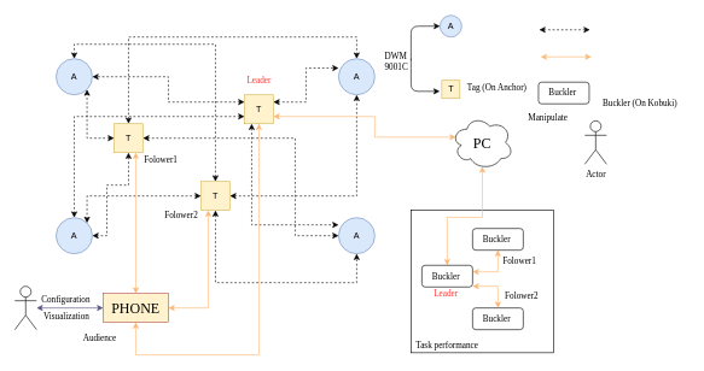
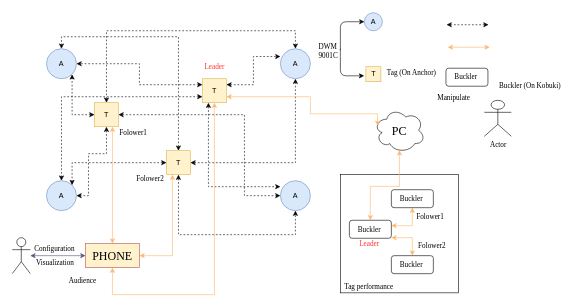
- <mxCell id="40" value="&lt;span style=&quot;white-space: normal&quot;&gt;&lt;font style=&quot;font-size: 20px&quot;&gt;PC&lt;/font&gt;&lt;/span&gt;" style="ellipse;shape=cloud;whiteSpace=wrap;html=1;strokeColor=#000000;fillColor=none;fontFamily=Times New Roman;fontSize=12;fontColor=#000000;align=center;" vertex="1" parent="1"><mxGeometry x="623" y="159.5" width="85" height="74" as="geometry" /></mxCell>
+ <mxCell id="40" value="&lt;span style=&quot;white-space: normal&quot;&gt;&lt;font style=&quot;font-size: 20px&quot;&gt;PC&lt;/font&gt;&lt;/span&gt;" style="ellipse;shape=cloud;whiteSpace=wrap;html=1;strokeColor=#000000;fillColor=none;fontFamily=Times New Roman;fontSize=12;fontColor=#000000;align=center;" vertex="1" parent="1"><mxGeometry x="623" y="179.5" width="85" height="74" as="geometry" /></mxCell>
- <mxCell id="45" value="Actor" style="shape=umlActor;verticalLabelPosition=bottom;labelBackgroundColor=#ffffff;verticalAlign=top;html=1;outlineConnect=0;strokeColor=#000000;fillColor=none;fontFamily=Times New Roman;fontSize=12;fontColor=#000000;align=center;" vertex="1" parent="1"><mxGeometry x="807" y="166.5" width="30" height="60" as="geometry" /></mxCell>
+ <mxCell id="45" value="Actor" style="shape=umlActor;verticalLabelPosition=bottom;labelBackgroundColor=#ffffff;verticalAlign=top;html=1;outlineConnect=0;strokeColor=#000000;fillColor=none;fontFamily=Times New Roman;fontSize=12;fontColor=#000000;align=center;" vertex="1" parent="1"><mxGeometry x="807" y="166.5" width="45" height="60" as="geometry" /></mxCell>
- <mxCell id="47" value="Task performance" style="text;html=1;resizable=0;points=[];autosize=1;align=left;verticalAlign=top;spacingTop=-4;fontSize=12;fontFamily=Times New Roman;fontColor=#000000;" vertex="1" parent="1"><mxGeometry x="572" y="467.5" width="100" height="20" as="geometry" /></mxCell>
+ <mxCell id="47" value="Tag performance" style="text;html=1;resizable=0;points=[];autosize=1;align=left;verticalAlign=top;spacingTop=-4;fontSize=12;fontFamily=Times New Roman;fontColor=#000000;" vertex="1" parent="1"><mxGeometry x="572" y="467.5" width="100" height="20" as="geometry" /></mxCell>
